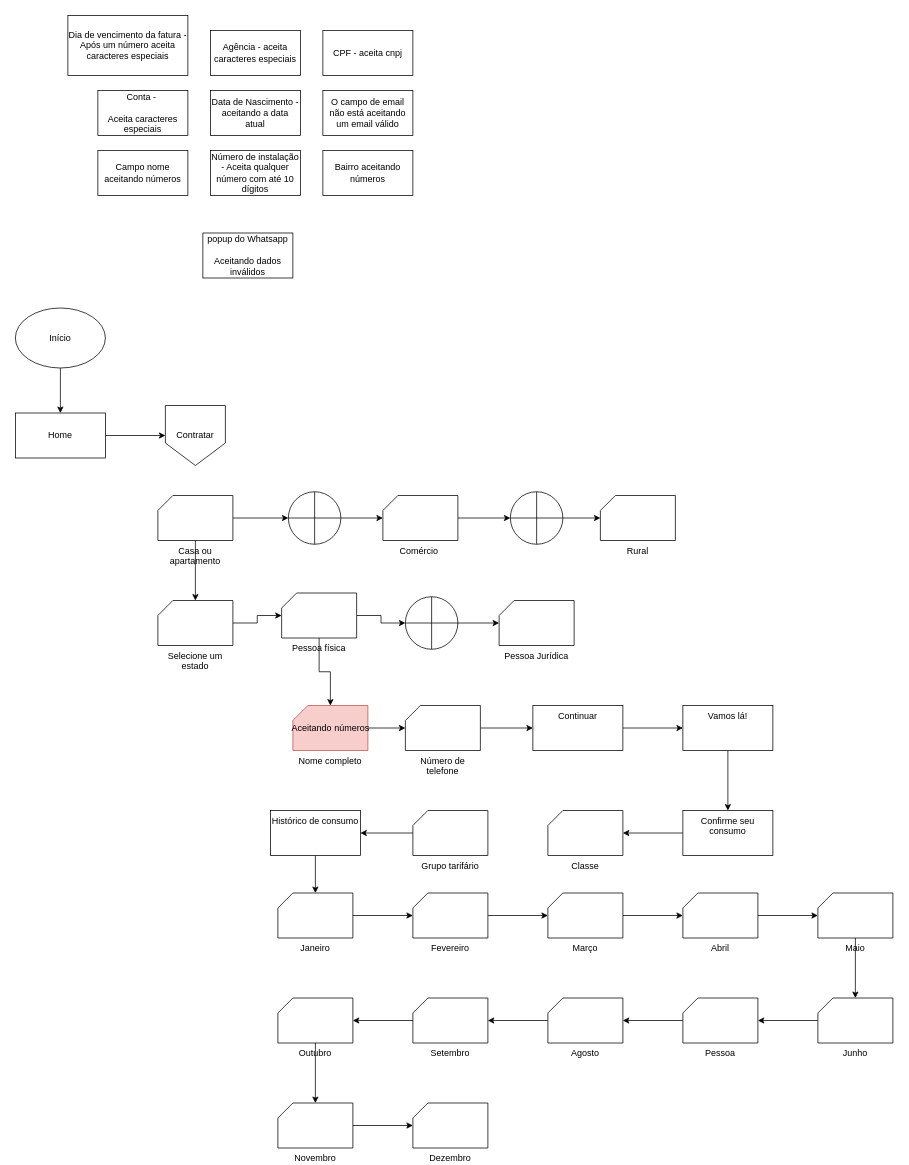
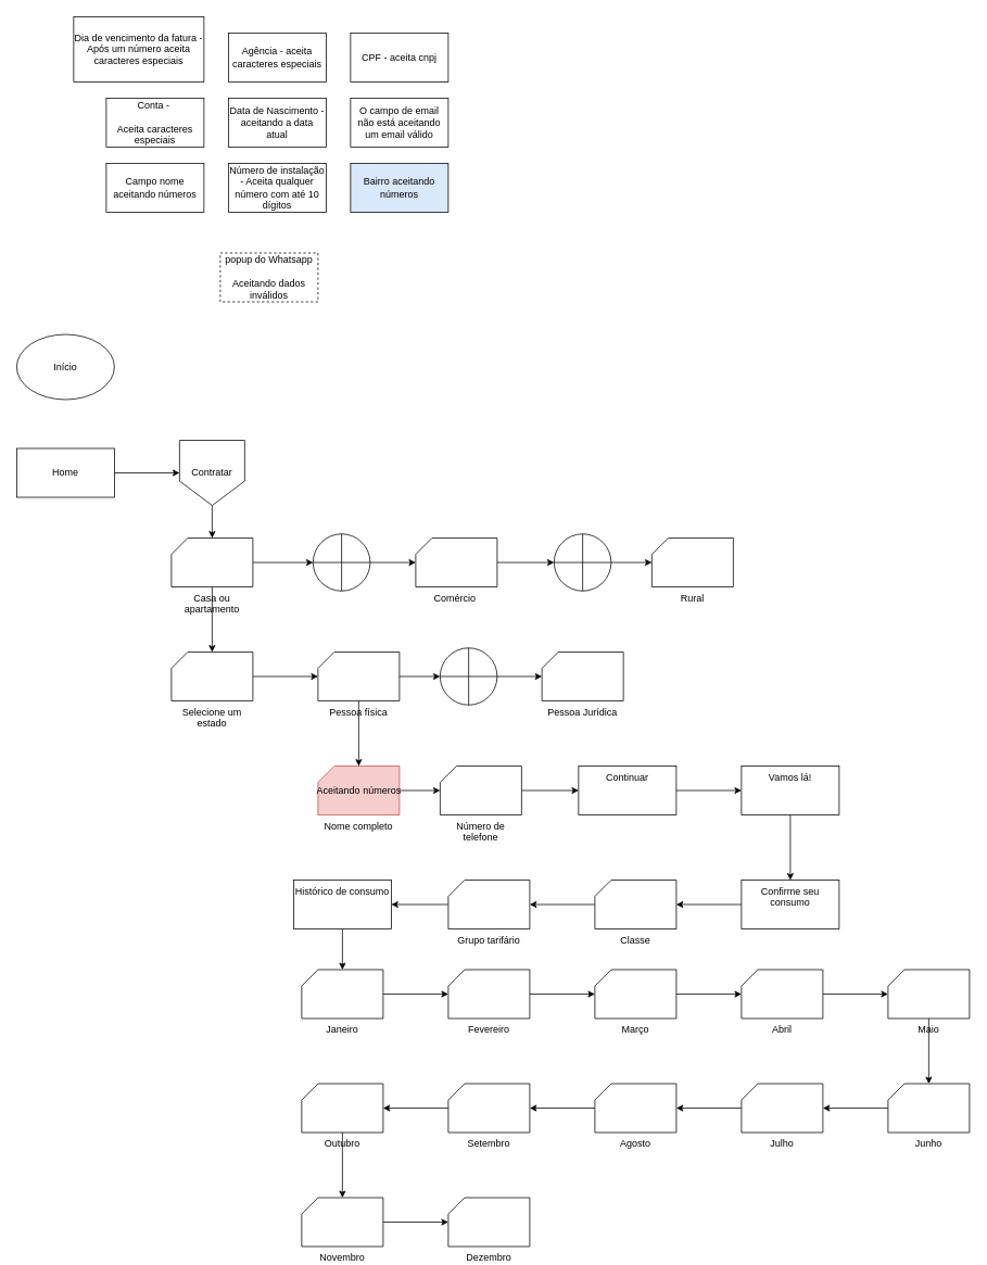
- <mxCell id="10" value="Bairro aceitando números" style="whiteSpace=wrap;html=1;" vertex="1" parent="1"><mxGeometry x="430" y="200" width="120" height="60" as="geometry" /></mxCell>
+ <mxCell id="10" value="Bairro aceitando números" style="whiteSpace=wrap;html=1;fillColor=#dae8fc;" vertex="1" parent="1"><mxGeometry x="430" y="200" width="120" height="60" as="geometry" /></mxCell>
- <mxCell id="11" value="popup do Whatsapp&lt;br&gt;&lt;br&gt;Aceitando dados inválidos" style="whiteSpace=wrap;html=1;" vertex="1" parent="1"><mxGeometry x="270" y="310" width="120" height="60" as="geometry" /></mxCell>
+ <mxCell id="11" value="popup do Whatsapp&lt;br&gt;&lt;br&gt;Aceitando dados inválidos" style="whiteSpace=wrap;html=1;dashed=1;" vertex="1" parent="1"><mxGeometry x="270" y="310" width="120" height="60" as="geometry" /></mxCell>
- <mxCell id="12" value="" style="edgeStyle=orthogonalEdgeStyle;rounded=0;orthogonalLoop=1;jettySize=auto;html=1;" edge="1" parent="1" source="13" target="15"><mxGeometry relative="1" as="geometry" /></mxCell>
+ <mxCell id="16" value="" style="edgeStyle=orthogonalEdgeStyle;rounded=0;orthogonalLoop=1;jettySize=auto;html=1;" edge="1" parent="1" source="17" target="20"><mxGeometry relative="1" as="geometry" /></mxCell>
- <mxCell id="32" value="Pessoa física" style="verticalLabelPosition=bottom;verticalAlign=top;html=1;shape=card;whiteSpace=wrap;size=20;arcSize=12;" vertex="1" parent="1"><mxGeometry x="375" y="790" width="100" height="60" as="geometry" /></mxCell>
+ <mxCell id="32" value="Pessoa física" style="verticalLabelPosition=bottom;verticalAlign=top;html=1;shape=card;whiteSpace=wrap;size=20;arcSize=12;" vertex="1" parent="1"><mxGeometry x="390" y="800" width="100" height="60" as="geometry" /></mxCell>
+ <mxCell id="47" value="" style="edgeStyle=orthogonalEdgeStyle;rounded=0;orthogonalLoop=1;jettySize=auto;html=1;" edge="1" parent="1" source="48" target="50"><mxGeometry relative="1" as="geometry" /></mxCell>
- <mxCell id="66" value="Pessoa" style="verticalLabelPosition=bottom;verticalAlign=top;html=1;shape=card;whiteSpace=wrap;size=20;arcSize=12;" vertex="1" parent="1"><mxGeometry x="910" y="1330" width="100" height="60" as="geometry" /></mxCell>
+ <mxCell id="66" value="Julho" style="verticalLabelPosition=bottom;verticalAlign=top;html=1;shape=card;whiteSpace=wrap;size=20;arcSize=12;" vertex="1" parent="1"><mxGeometry x="910" y="1330" width="100" height="60" as="geometry" /></mxCell>
